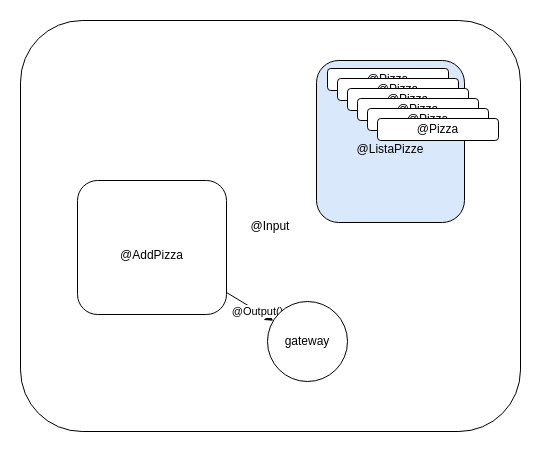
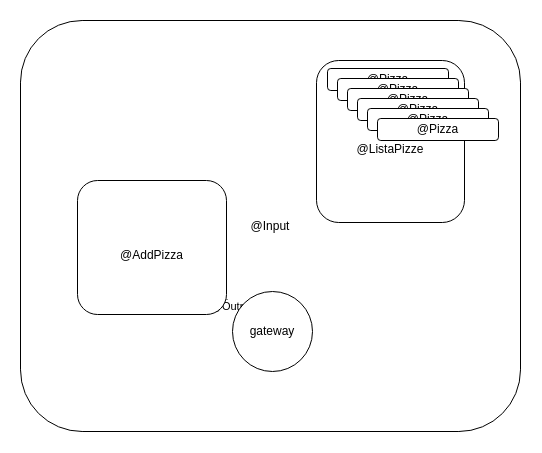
- <mxCell id="6" value="&lt;br&gt;@ListaPizze" style="rounded=1;whiteSpace=wrap;html=1;fillColor=#dae8fc;" vertex="1" parent="1"><mxGeometry x="316" y="60" width="148" height="162" as="geometry" /></mxCell>
+ <mxCell id="6" value="&lt;br&gt;@ListaPizze" style="rounded=1;whiteSpace=wrap;html=1;" vertex="1" parent="1"><mxGeometry x="316" y="60" width="148" height="162" as="geometry" /></mxCell>
- <mxCell id="7" value="gateway" style="ellipse;whiteSpace=wrap;html=1;aspect=fixed;" vertex="1" parent="1"><mxGeometry x="267" y="301" width="80" height="80" as="geometry" /></mxCell>
+ <mxCell id="7" value="gateway" style="ellipse;whiteSpace=wrap;html=1;aspect=fixed;" vertex="1" parent="1"><mxGeometry x="232" y="291" width="80" height="80" as="geometry" /></mxCell>
